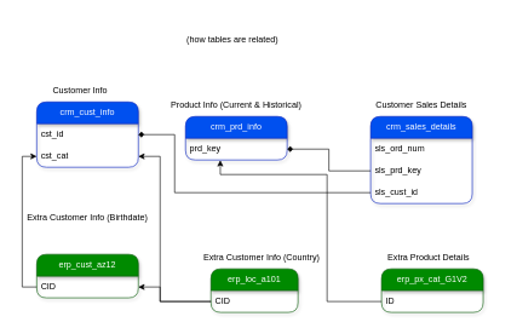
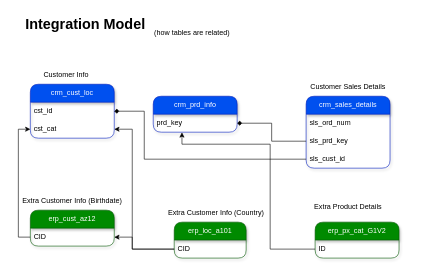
+ <mxCell id="2" value="&lt;h1 style=&quot;margin-top: 0px;&quot;&gt;Integration Model&lt;/h1&gt;" style="text;html=1;whiteSpace=wrap;overflow=hidden;rounded=0;" parent="1" vertex="1"><mxGeometry x="40" y="20" width="210" height="40" as="geometry" /></mxCell>
- <mxCell id="8" value="Product Info (Current &amp;amp; Historical)" style="text;html=1;align=center;verticalAlign=middle;whiteSpace=wrap;rounded=0;" parent="1" vertex="1"><mxGeometry x="220" y="130" width="210" height="30" as="geometry" /></mxCell>
- <mxCell id="4" value="crm_cust_info" style="swimlane;fontStyle=0;childLayout=stackLayout;horizontal=1;startSize=30;horizontalStack=0;resizeParent=1;resizeParentMax=0;resizeLast=0;collapsible=1;marginBottom=0;whiteSpace=wrap;html=1;rounded=1;shadow=1;labelBorderColor=none;fillColor=#0050ef;fontColor=#ffffff;strokeColor=#001DBC;" parent="1" vertex="1"><mxGeometry x="50" y="140" width="140" height="90" as="geometry" /></mxCell>
+ <mxCell id="4" value="crm_cust_loc" style="swimlane;fontStyle=0;childLayout=stackLayout;horizontal=1;startSize=30;horizontalStack=0;resizeParent=1;resizeParentMax=0;resizeLast=0;collapsible=1;marginBottom=0;whiteSpace=wrap;html=1;rounded=1;shadow=1;labelBorderColor=none;fillColor=#0050ef;fontColor=#ffffff;strokeColor=#001DBC;" parent="1" vertex="1"><mxGeometry x="50" y="140" width="140" height="90" as="geometry" /></mxCell>
- <mxCell id="24" value="Extra Customer Info (Birthdate)" style="text;html=1;align=center;verticalAlign=middle;whiteSpace=wrap;rounded=0;" parent="1" vertex="1"><mxGeometry x="20" y="285" width="200" height="30" as="geometry" /></mxCell>
+ <mxCell id="24" value="Extra Customer Info (Birthdate)" style="text;html=1;align=center;verticalAlign=middle;whiteSpace=wrap;rounded=0;" parent="1" vertex="1"><mxGeometry y="320" width="200" height="30" as="geometry" x="20" /></mxCell>
- <mxCell id="21" value="Extra Product Details" style="text;html=1;align=center;verticalAlign=middle;whiteSpace=wrap;rounded=0;" parent="1" vertex="1"><mxGeometry x="490" y="340" width="200" height="30" as="geometry" /></mxCell>
+ <mxCell id="21" value="Extra Product Details" style="text;html=1;align=center;verticalAlign=middle;whiteSpace=wrap;rounded=0;" parent="1" vertex="1"><mxGeometry x="480" y="330" width="200" height="30" as="geometry" /></mxCell>
